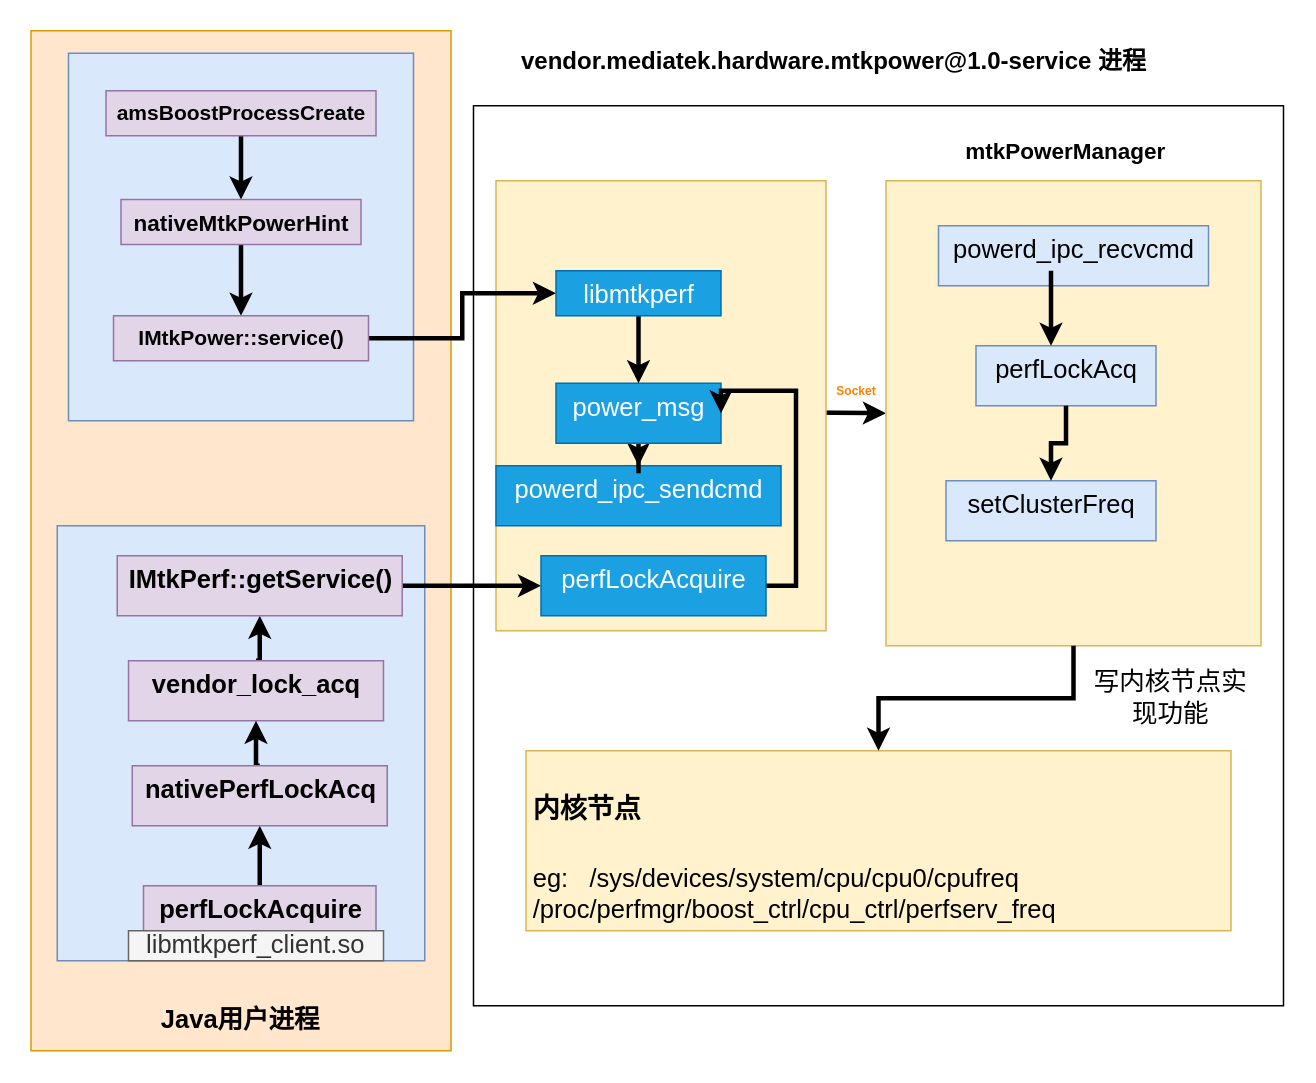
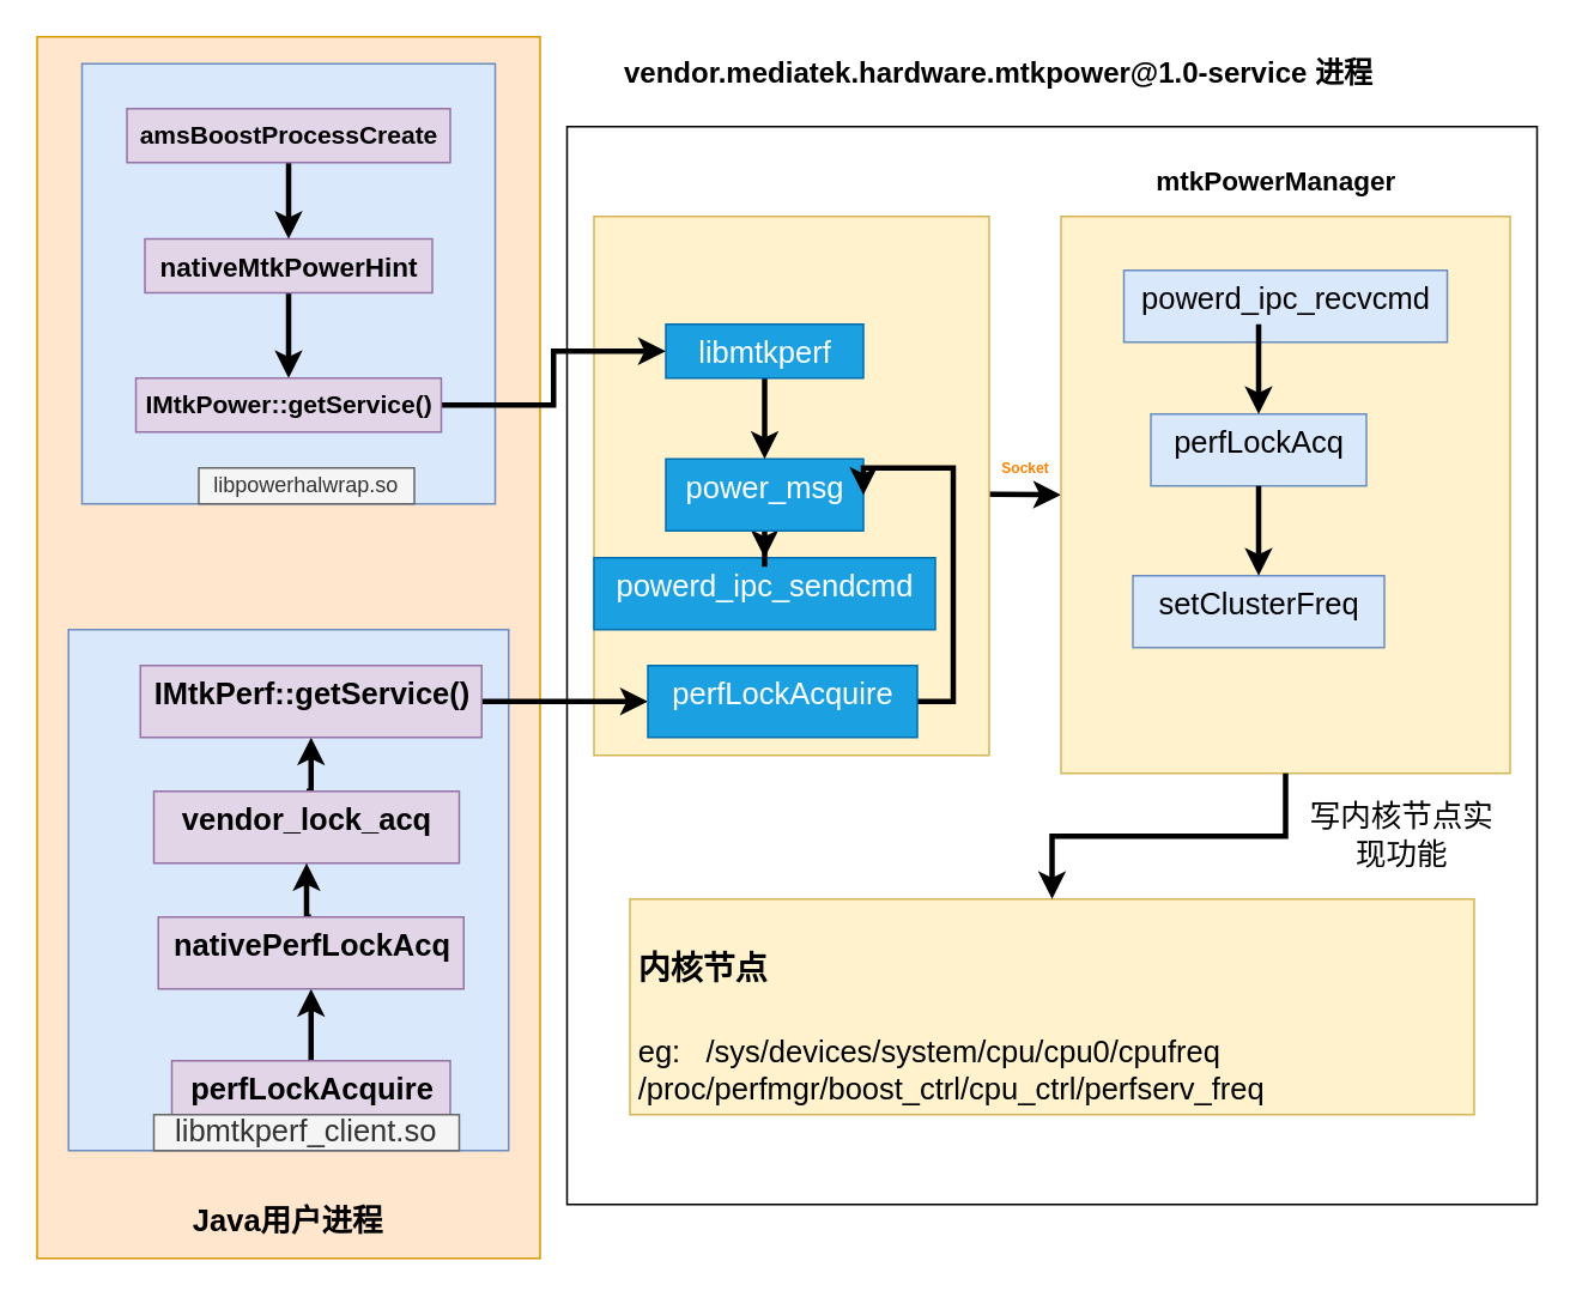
- <mxCell id="30" value="IMtkPower::service()" style="text;html=1;fillColor=#e1d5e7;strokeColor=#9673a6;align=center;fontStyle=1;fontSize=14;" parent="1" vertex="1"><mxGeometry x="75" y="210" width="170" height="30" as="geometry" /></mxCell>
+ <mxCell id="30" value="IMtkPower::getService()" style="text;html=1;fillColor=#e1d5e7;strokeColor=#9673a6;align=center;fontStyle=1;fontSize=14;" parent="1" vertex="1"><mxGeometry x="75" y="210" width="170" height="30" as="geometry" /></mxCell>
- <mxCell id="14" value="perfLockAcq" style="text;html=1;fontSize=17;align=center;fillColor=#dae8fc;strokeColor=#6c8ebf;" parent="10" vertex="1"><mxGeometry x="60" y="140" width="120" height="40" as="geometry" /></mxCell>
+ <mxCell id="14" value="perfLockAcq" style="text;html=1;fontSize=17;align=center;fillColor=#dae8fc;strokeColor=#6c8ebf;" parent="10" vertex="1"><mxGeometry x="50" y="140" width="120" height="40" as="geometry" /></mxCell>
+ <mxCell id="31" value="libpowerhalwrap.so" style="text;html=1;strokeColor=#666666;fillColor=#f5f5f5;align=center;verticalAlign=middle;whiteSpace=wrap;rounded=0;fontColor=#333333;" parent="1" vertex="1"><mxGeometry x="110" y="260" width="120" height="20" as="geometry" /></mxCell>
